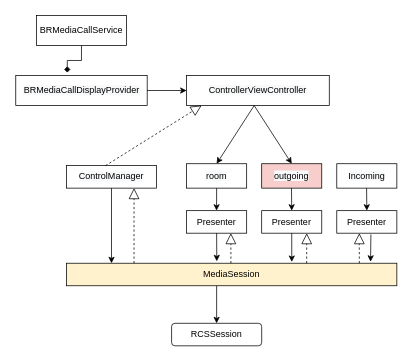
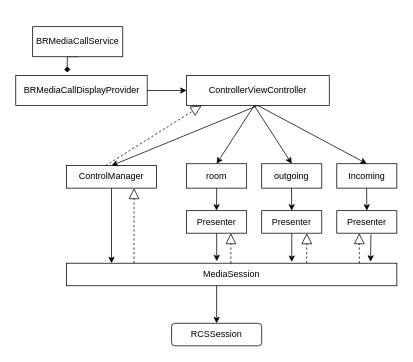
- <mxCell id="3" value="BRMediaCallService" style="rounded=0;whiteSpace=wrap;html=1;" vertex="1" parent="1"><mxGeometry x="48" y="20" width="120" height="40" as="geometry" /></mxCell>
+ <mxCell id="3" value="BRMediaCallService" style="rounded=0;whiteSpace=wrap;html=1;" vertex="1" parent="1"><mxGeometry x="43" y="35" width="120" height="40" as="geometry" /></mxCell>
+ <mxCell id="16" value="" style="endArrow=classic;html=1;rounded=0;exitX=0.5;exitY=1;exitDx=0;exitDy=0;entryX=0.5;entryY=0;entryDx=0;entryDy=0;" edge="1" parent="1" source="5" target="7"><mxGeometry width="50" height="50" relative="1" as="geometry"><mxPoint x="373" y="180" as="sourcePoint" /><mxPoint x="183" y="250" as="targetPoint" /></mxGeometry></mxCell>
+ <mxCell id="13" value="" style="endArrow=classic;html=1;rounded=0;exitX=0.5;exitY=1;exitDx=0;exitDy=0;entryX=0.5;entryY=0;entryDx=0;entryDy=0;" edge="1" parent="1" source="5" target="10"><mxGeometry width="50" height="50" relative="1" as="geometry"><mxPoint x="468" y="340" as="sourcePoint" /><mxPoint x="518" y="290" as="targetPoint" /></mxGeometry></mxCell>
- <mxCell id="8" value="&lt;span style=&quot;color: rgb(0 , 0 , 0) ; font-family: &amp;#34;helvetica&amp;#34; ; font-size: 12px ; font-style: normal ; font-weight: 400 ; letter-spacing: normal ; text-align: center ; text-indent: 0px ; text-transform: none ; word-spacing: 0px ; background-color: rgb(248 , 249 , 250) ; display: inline ; float: none&quot;&gt;outgoing&lt;br&gt;&lt;/span&gt;" style="rounded=0;whiteSpace=wrap;html=1;fillColor=#f8cecc;" vertex="1" parent="1"><mxGeometry x="348" y="217.5" width="80" height="32.5" as="geometry" /></mxCell>
+ <mxCell id="8" value="&lt;span style=&quot;color: rgb(0 , 0 , 0) ; font-family: &amp;#34;helvetica&amp;#34; ; font-size: 12px ; font-style: normal ; font-weight: 400 ; letter-spacing: normal ; text-align: center ; text-indent: 0px ; text-transform: none ; word-spacing: 0px ; background-color: rgb(248 , 249 , 250) ; display: inline ; float: none&quot;&gt;outgoing&lt;br&gt;&lt;/span&gt;" style="rounded=0;whiteSpace=wrap;html=1;" vertex="1" parent="1"><mxGeometry x="348" y="217.5" width="80" height="32.5" as="geometry" /></mxCell>
- <mxCell id="11" value="MediaSession" style="rounded=0;whiteSpace=wrap;html=1;fillColor=#fff2cc;" vertex="1" parent="1"><mxGeometry x="88" y="350" width="440" height="30" as="geometry" /></mxCell>
+ <mxCell id="11" value="MediaSession" style="rounded=0;whiteSpace=wrap;html=1;" vertex="1" parent="1"><mxGeometry x="88" y="350" width="440" height="30" as="geometry" /></mxCell>
